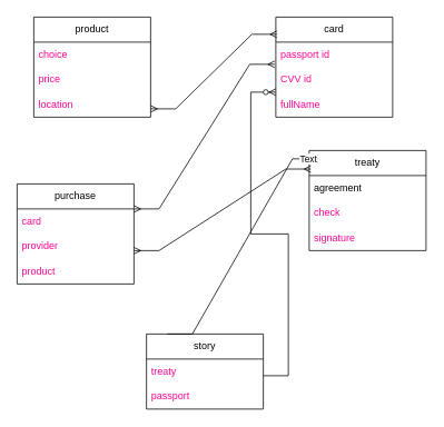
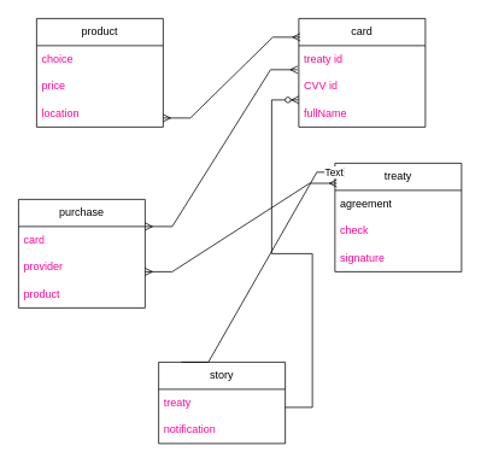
- <mxCell id="7" value="&lt;font color=&quot;#ff0095&quot;&gt;passport id&lt;/font&gt;" style="text;strokeColor=none;fillColor=none;align=left;verticalAlign=middle;spacingLeft=4;spacingRight=4;overflow=hidden;points=[[0,0.5],[1,0.5]];portConstraint=eastwest;rotatable=0;whiteSpace=wrap;html=1;" vertex="1" parent="6"><mxGeometry y="30" width="140" height="30" as="geometry" /></mxCell>
+ <mxCell id="7" value="&lt;font color=&quot;#ff0095&quot;&gt;treaty id&lt;/font&gt;" style="text;strokeColor=none;fillColor=none;align=left;verticalAlign=middle;spacingLeft=4;spacingRight=4;overflow=hidden;points=[[0,0.5],[1,0.5]];portConstraint=eastwest;rotatable=0;whiteSpace=wrap;html=1;" vertex="1" parent="6"><mxGeometry y="30" width="140" height="30" as="geometry" /></mxCell>
- <mxCell id="20" value="&lt;font color=&quot;#ff0095&quot;&gt;passport&lt;/font&gt;" style="text;strokeColor=none;fillColor=none;align=left;verticalAlign=middle;spacingLeft=4;spacingRight=4;overflow=hidden;points=[[0,0.5],[1,0.5]];portConstraint=eastwest;rotatable=0;whiteSpace=wrap;html=1;" vertex="1" parent="18"><mxGeometry y="60" width="140" height="30" as="geometry" /></mxCell>
+ <mxCell id="20" value="&lt;font color=&quot;#ff0095&quot;&gt;notification&lt;/font&gt;" style="text;strokeColor=none;fillColor=none;align=left;verticalAlign=middle;spacingLeft=4;spacingRight=4;overflow=hidden;points=[[0,0.5],[1,0.5]];portConstraint=eastwest;rotatable=0;whiteSpace=wrap;html=1;" vertex="1" parent="18"><mxGeometry y="60" width="140" height="30" as="geometry" /></mxCell>
